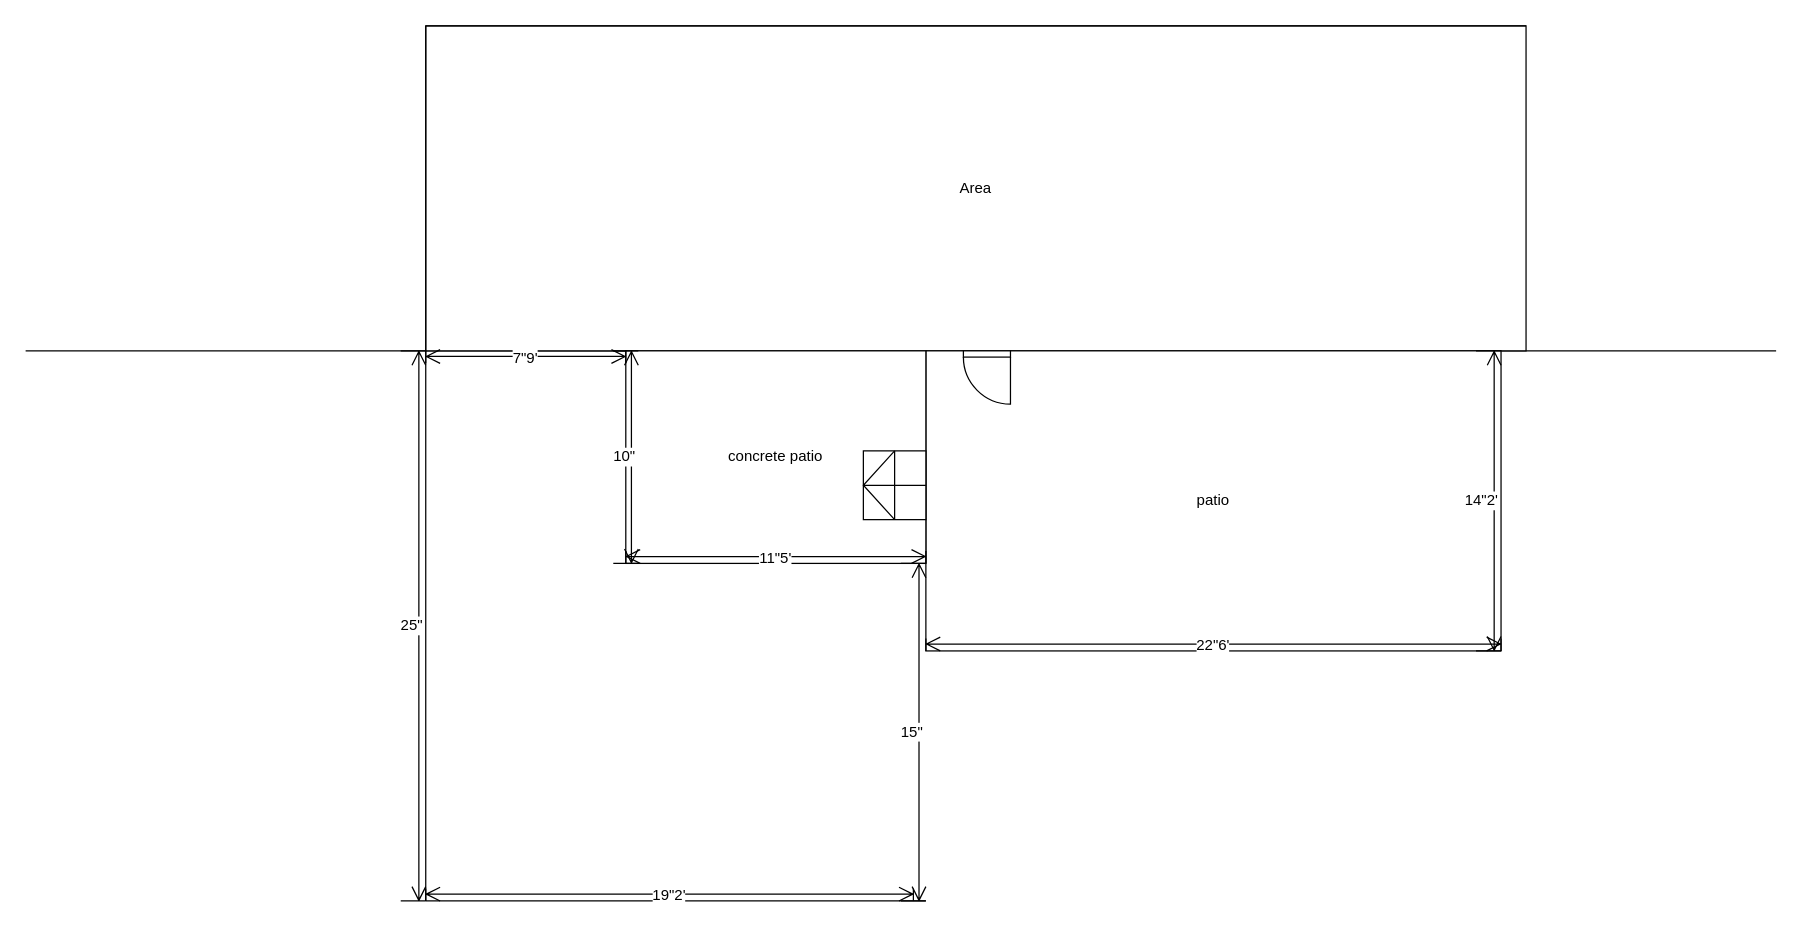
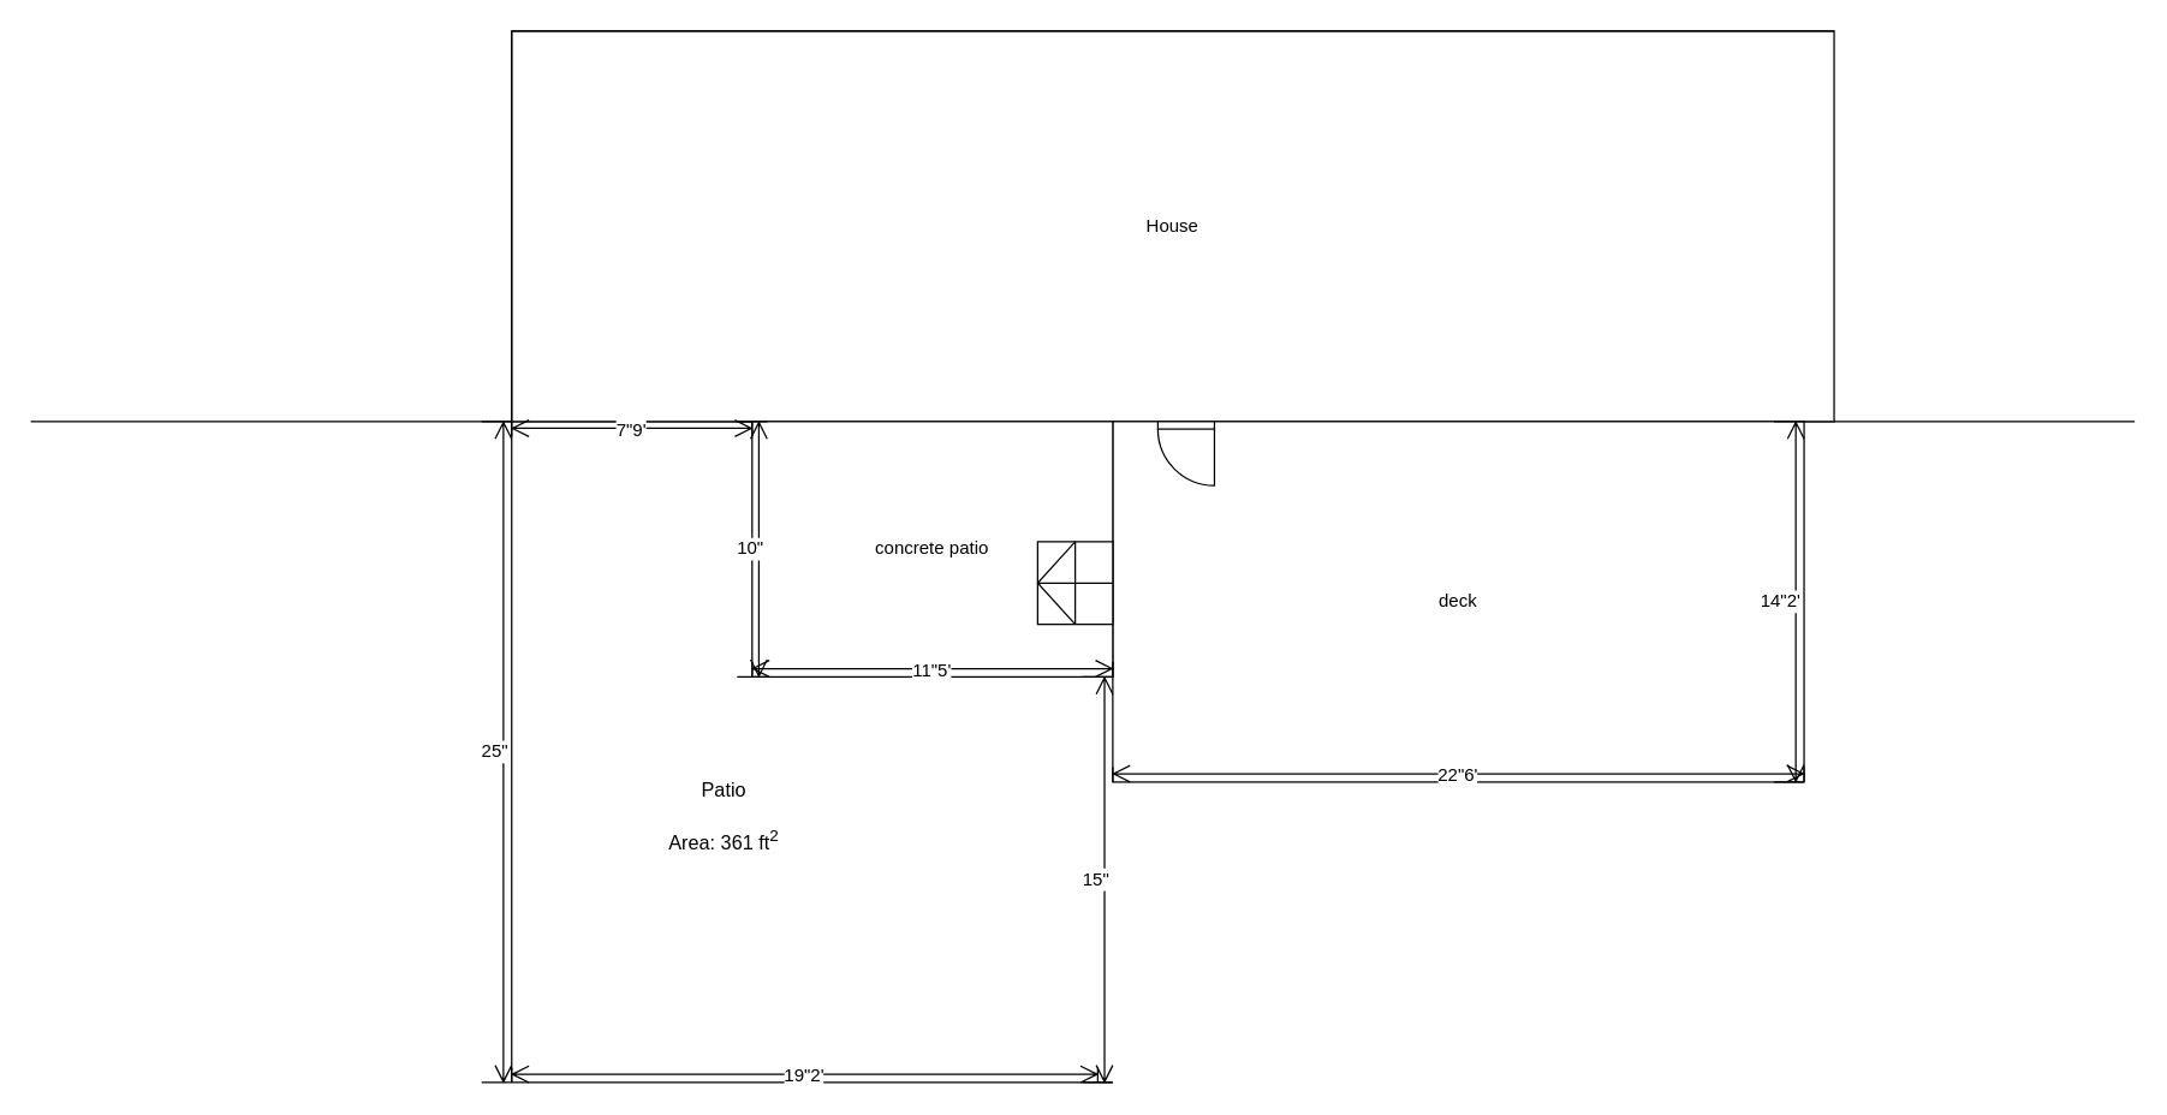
- <mxCell id="3" value="Area" style="shape=cube;whiteSpace=wrap;html=1;boundedLbl=1;backgroundOutline=1;darkOpacity=0.05;darkOpacity2=0.1;size=0;" parent="1" vertex="1"><mxGeometry x="340" y="20" width="880" height="260" as="geometry" /></mxCell>
+ <mxCell id="3" value="House" style="shape=cube;whiteSpace=wrap;html=1;boundedLbl=1;backgroundOutline=1;darkOpacity=0.05;darkOpacity2=0.1;size=0;" parent="1" vertex="1"><mxGeometry x="340" y="20" width="880" height="260" as="geometry" /></mxCell>
- <mxCell id="4" value="patio" style="rounded=0;whiteSpace=wrap;html=1;" parent="1" vertex="1"><mxGeometry x="740" y="280" width="460" height="240" as="geometry" /></mxCell>
+ <mxCell id="4" value="deck" style="rounded=0;whiteSpace=wrap;html=1;" parent="1" vertex="1"><mxGeometry x="740" y="280" width="460" height="240" as="geometry" /></mxCell>
+ <mxCell id="21" value="&lt;font style=&quot;font-size: 13px&quot;&gt;Patio&lt;br&gt;&lt;br&gt;Area: 361 ft&lt;sup&gt;2 &lt;/sup&gt;&lt;br&gt;&lt;/font&gt;" style="text;html=1;align=center;verticalAlign=middle;resizable=0;points=[];autosize=1;" vertex="1" parent="1"><mxGeometry x="436" y="518" width="90" height="50" as="geometry" /></mxCell>
